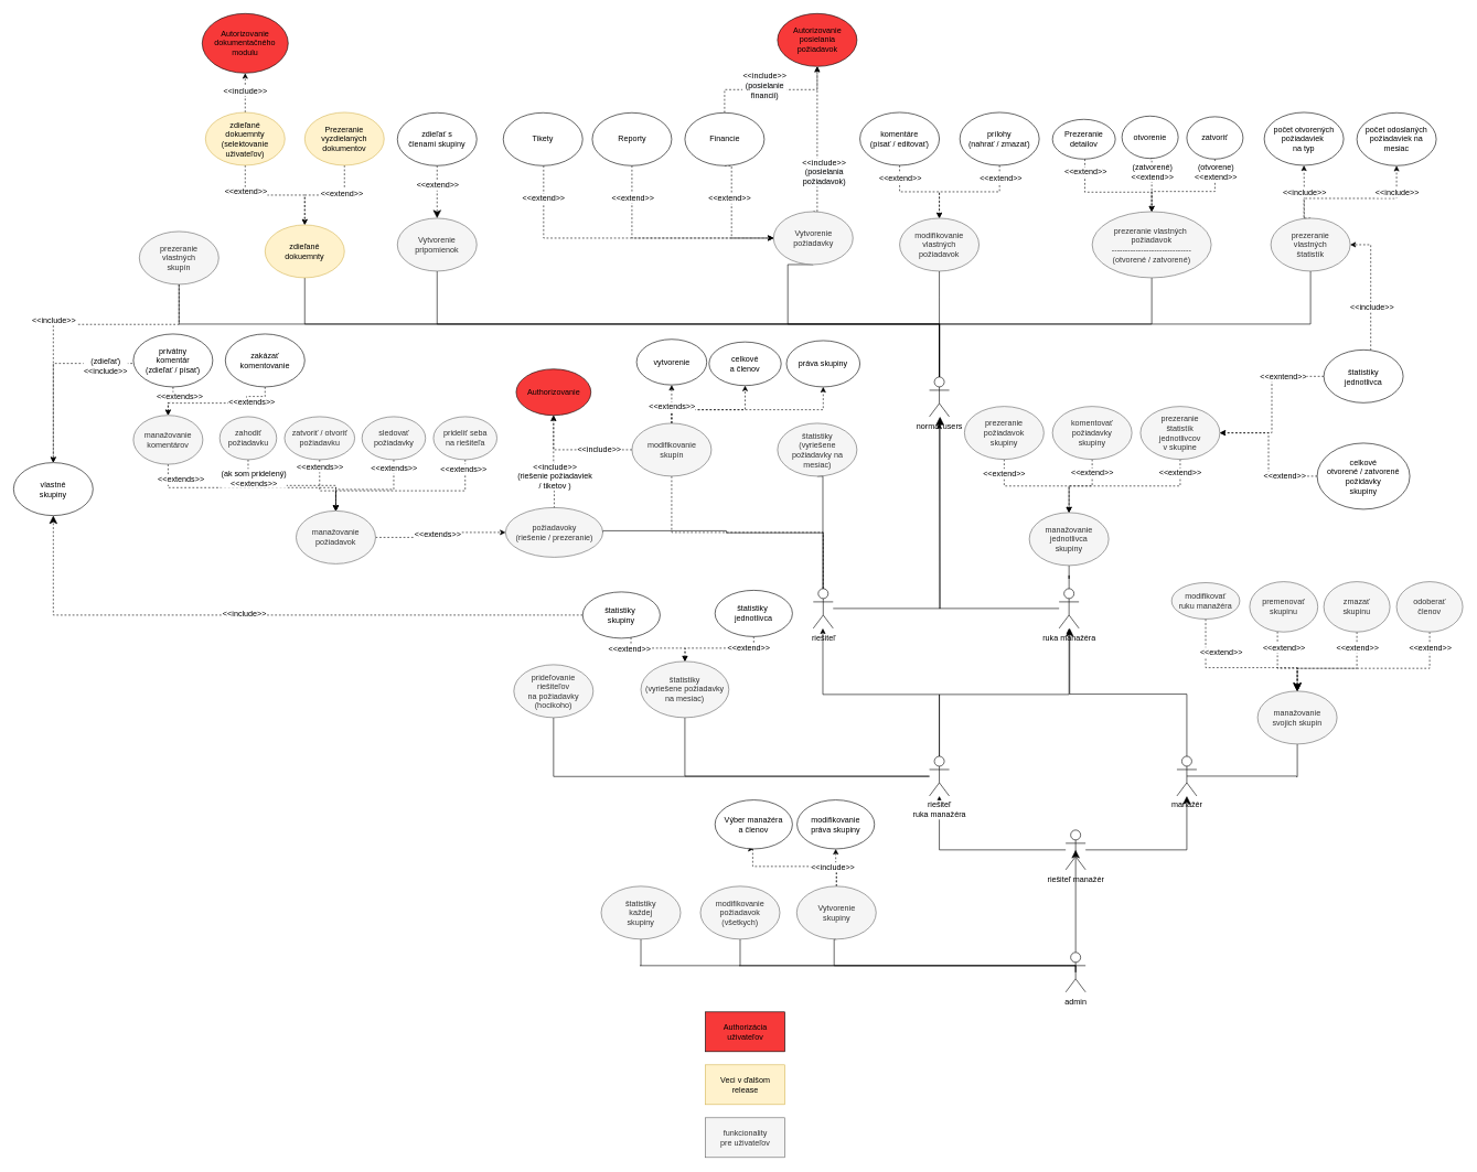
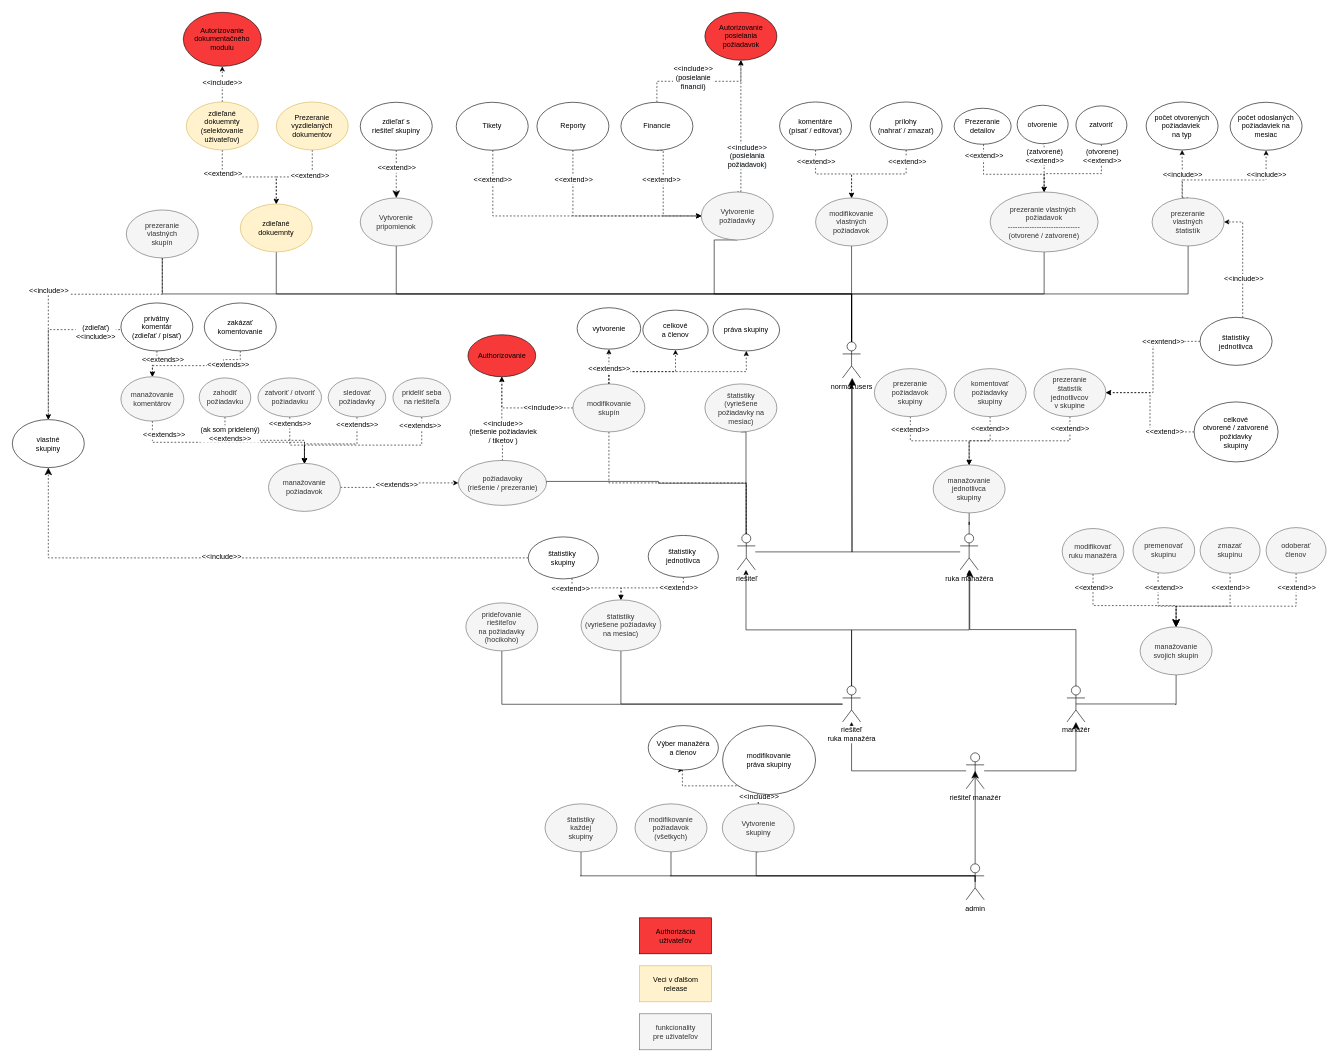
- <mxCell id="118" value="zdieľať s&lt;br&gt;členami skupiny" style="ellipse;whiteSpace=wrap;html=1;fillColor=#FFFFFF;" parent="1" vertex="1"><mxGeometry x="600" y="170" width="120" height="80" as="geometry" /></mxCell>
+ <mxCell id="118" value="zdieľať s&lt;br&gt;riešiteľ skupiny" style="ellipse;whiteSpace=wrap;html=1;fillColor=#FFFFFF;" parent="1" vertex="1"><mxGeometry x="600" y="170" width="120" height="80" as="geometry" /></mxCell>
- <mxCell id="185" value="modifikovať&lt;br&gt;ruku manažéra" style="ellipse;whiteSpace=wrap;html=1;fillColor=#f5f5f5;strokeColor=#666666;fontColor=#333333;" vertex="1" parent="1"><mxGeometry x="1770" y="880.5" width="103" height="55" as="geometry" /></mxCell>
+ <mxCell id="185" value="modifikovať&lt;br&gt;ruku manažéra" style="ellipse;whiteSpace=wrap;html=1;fillColor=#f5f5f5;strokeColor=#666666;fontColor=#333333;" vertex="1" parent="1"><mxGeometry x="1770" y="880.5" width="103" height="76" as="geometry" /></mxCell>
- <mxCell id="143" value="modifikovanie&lt;br&gt;práva skupiny" style="ellipse;whiteSpace=wrap;html=1;fillColor=#FFFFFF;" parent="1" vertex="1"><mxGeometry x="1204" y="1209" width="117" height="74" as="geometry" /></mxCell>
+ <mxCell id="143" value="modifikovanie&lt;br&gt;práva skupiny" style="ellipse;whiteSpace=wrap;html=1;fillColor=#FFFFFF;" parent="1" vertex="1"><mxGeometry x="1204" y="1209" width="155" height="115" as="geometry" /></mxCell>
